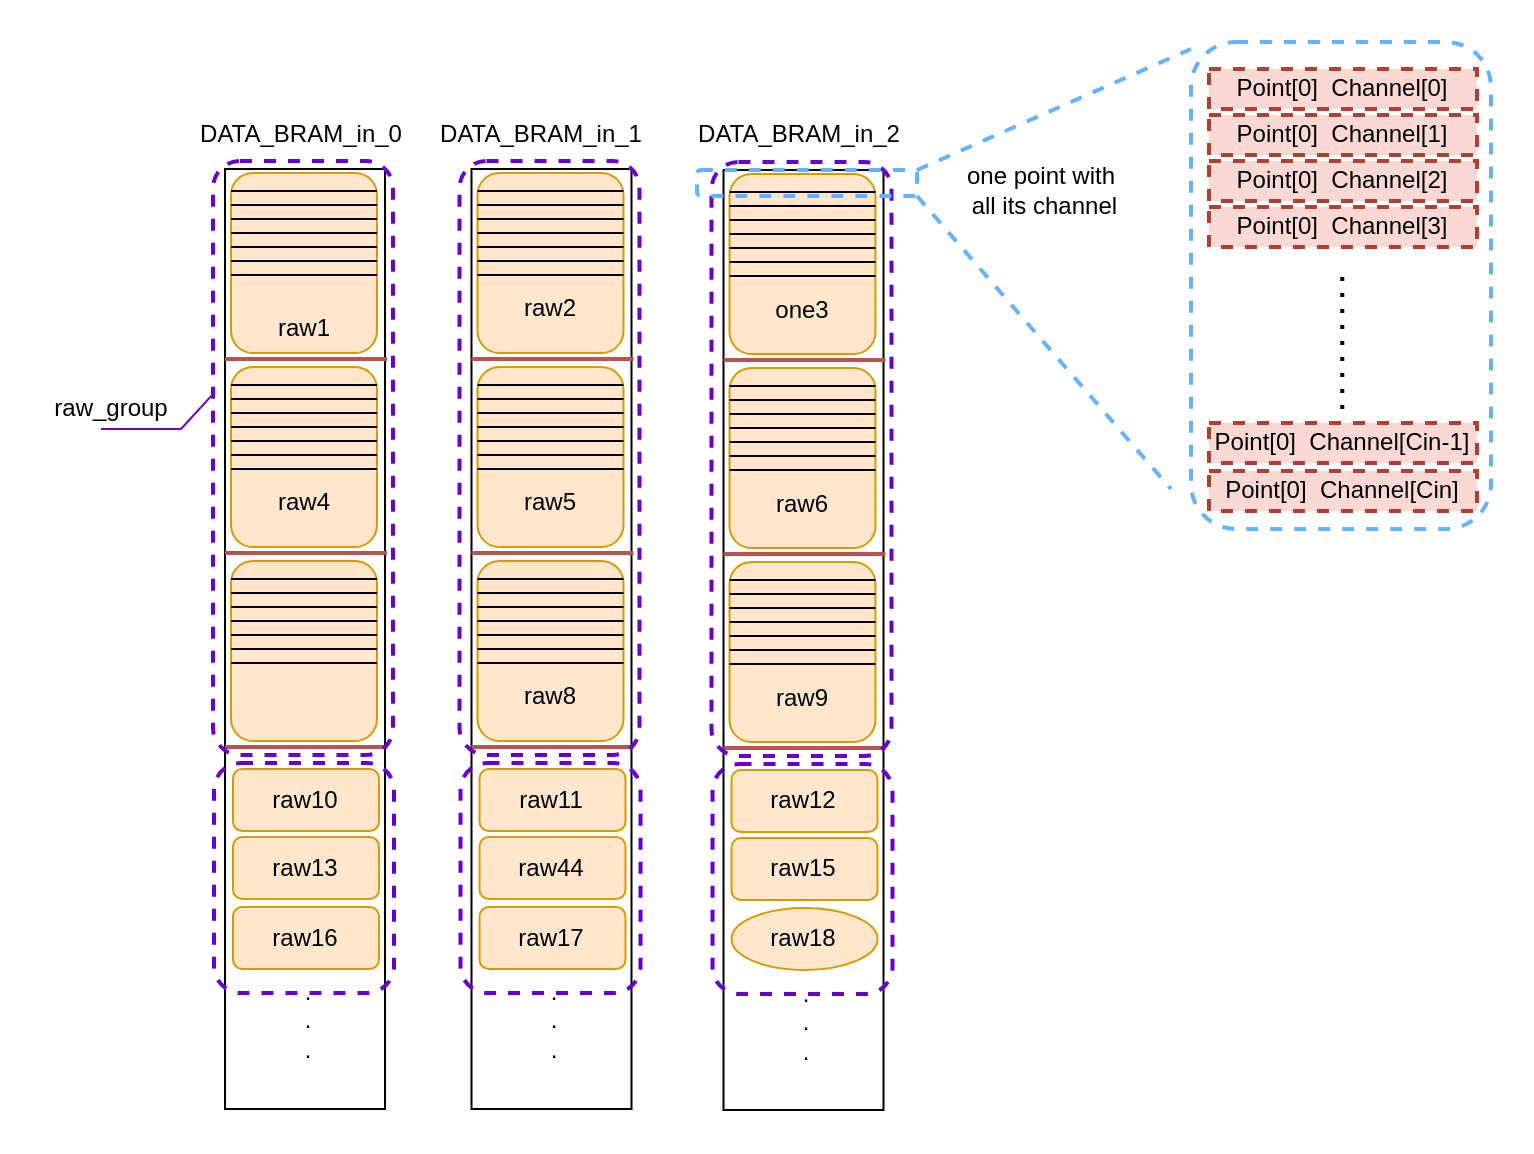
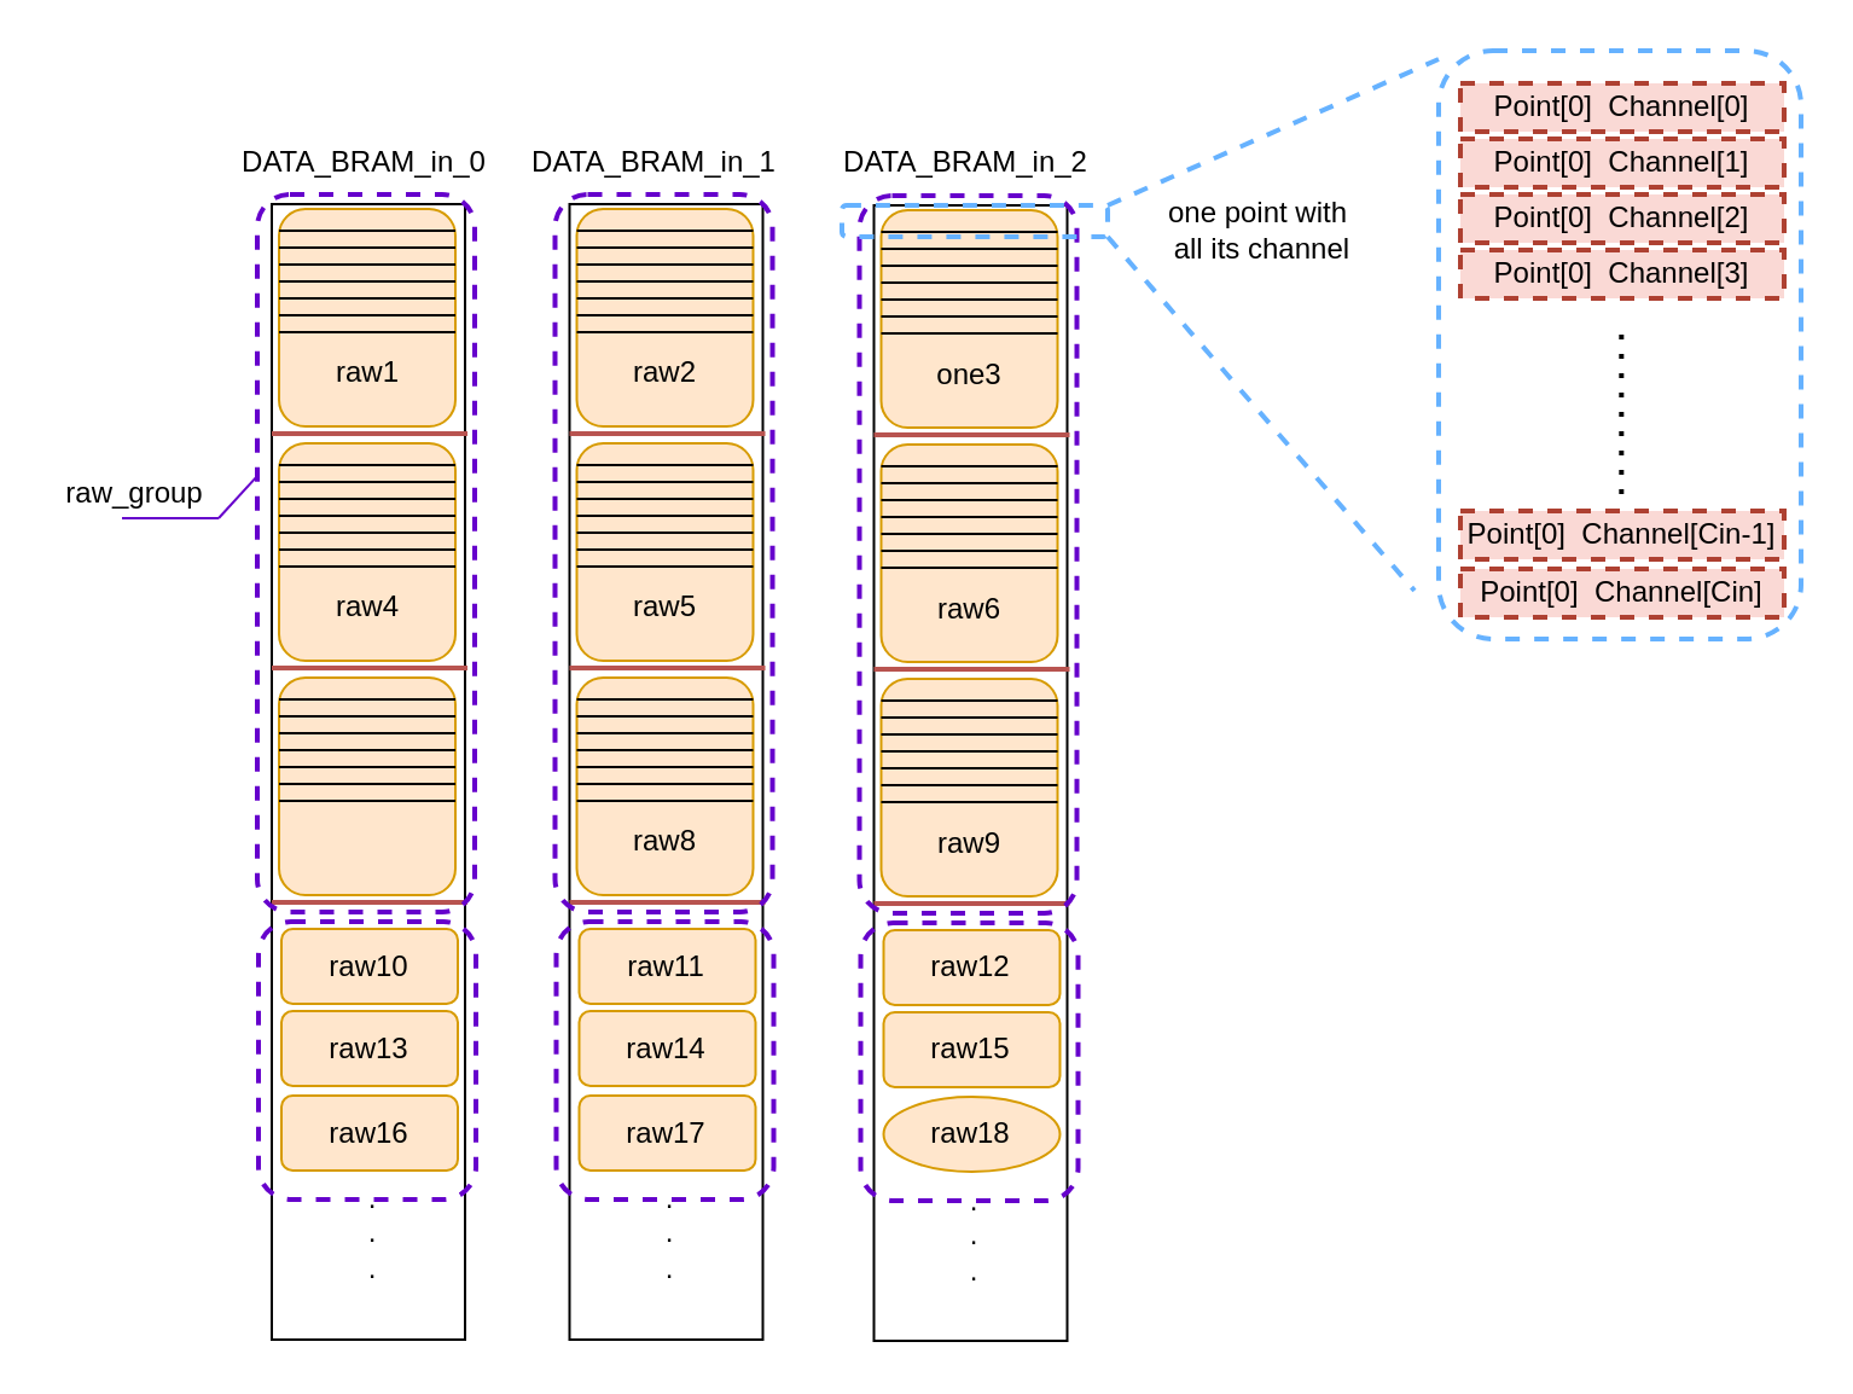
- <mxCell id="20" value="raw1" style="text;html=1;strokeColor=none;fillColor=none;align=center;verticalAlign=middle;whiteSpace=wrap;rounded=0;" vertex="1" parent="11"><mxGeometry x="16.5" y="68" width="40" height="20" as="geometry" /></mxCell>
+ <mxCell id="20" value="raw1" style="text;html=1;strokeColor=none;fillColor=none;align=center;verticalAlign=middle;whiteSpace=wrap;rounded=0;" vertex="1" parent="11"><mxGeometry x="16.5" y="58" width="40" height="20" as="geometry" /></mxCell>
- <mxCell id="128" value="raw44" style="rounded=1;whiteSpace=wrap;html=1;fillColor=#ffe6cc;strokeColor=#d79b00;" vertex="1" parent="115"><mxGeometry x="1" y="138" width="73" height="31" as="geometry" /></mxCell>
+ <mxCell id="128" value="raw14" style="rounded=1;whiteSpace=wrap;html=1;fillColor=#ffe6cc;strokeColor=#d79b00;" vertex="1" parent="115"><mxGeometry x="1" y="138" width="73" height="31" as="geometry" /></mxCell>
